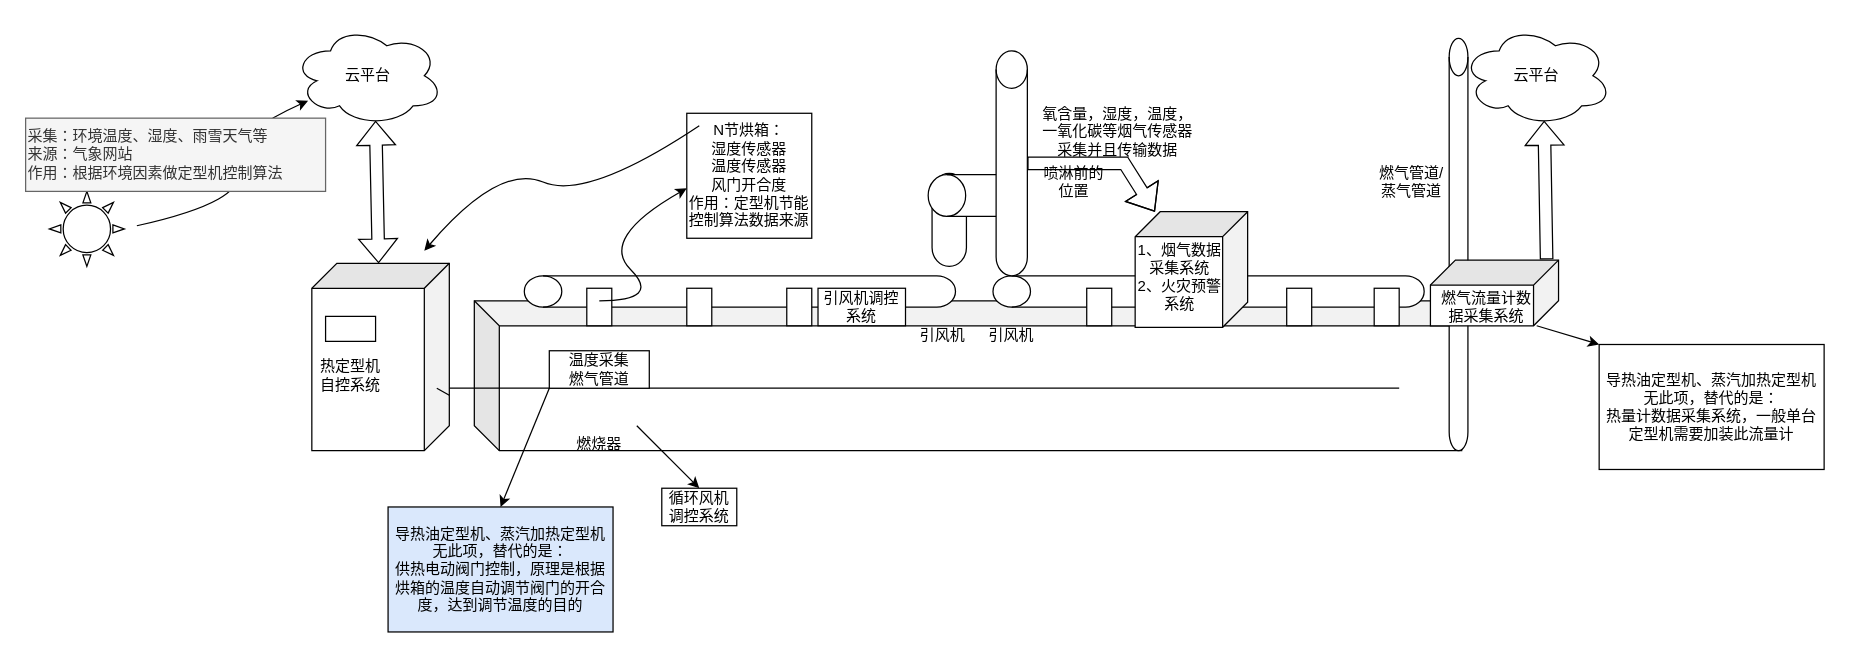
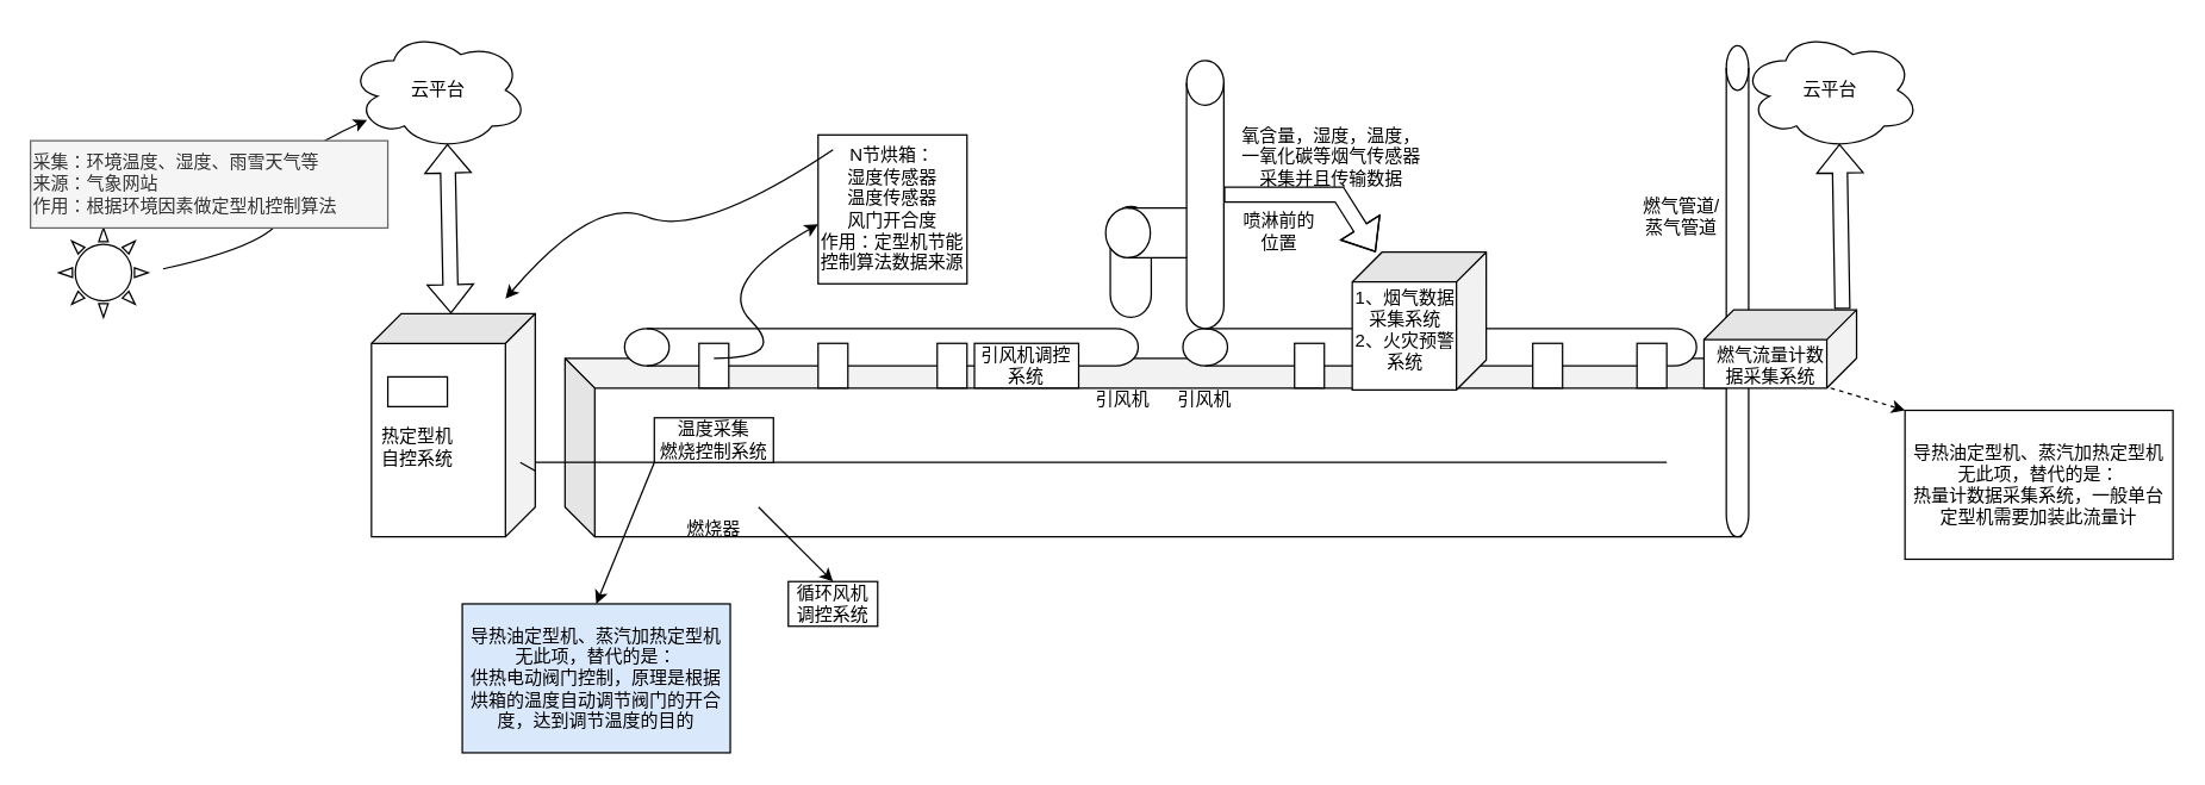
- <mxCell id="68" value="喷淋前的位置&lt;br&gt;" style="text;html=1;strokeColor=none;fillColor=none;align=center;verticalAlign=middle;whiteSpace=wrap;rounded=0;" parent="1" vertex="1"><mxGeometry x="829" y="130" width="60" height="30" as="geometry" /></mxCell>
+ <mxCell id="68" value="喷淋前的位置&lt;br&gt;" style="text;html=1;strokeColor=none;fillColor=none;align=center;verticalAlign=middle;whiteSpace=wrap;rounded=0;" parent="1" vertex="1"><mxGeometry x="829" y="140" width="60" height="30" as="geometry" /></mxCell>
- <mxCell id="67" value="" style="endArrow=classic;html=1;rounded=0;exitX=1;exitY=1;exitDx=0;exitDy=0;entryX=0;entryY=0;entryDx=0;entryDy=0;" parent="1" source="49" target="66" edge="1"><mxGeometry width="50" height="50" relative="1" as="geometry"><mxPoint x="1299" y="270" as="sourcePoint" /><mxPoint x="1349" y="220" as="targetPoint" /></mxGeometry></mxCell>
+ <mxCell id="67" value="" style="endArrow=classic;html=1;rounded=0;exitX=1;exitY=1;exitDx=0;exitDy=0;entryX=0;entryY=0;entryDx=0;entryDy=0;dashed=1;" parent="1" source="49" target="66" edge="1"><mxGeometry width="50" height="50" relative="1" as="geometry"><mxPoint x="1299" y="270" as="sourcePoint" /><mxPoint x="1349" y="220" as="targetPoint" /></mxGeometry></mxCell>
- <mxCell id="25" value="温度采集&lt;br&gt;燃气管道" style="rounded=0;whiteSpace=wrap;html=1;" parent="1" vertex="1"><mxGeometry x="439" y="280" width="80" height="30" as="geometry" /></mxCell>
+ <mxCell id="25" value="温度采集&lt;br&gt;燃烧控制系统" style="rounded=0;whiteSpace=wrap;html=1;" parent="1" vertex="1"><mxGeometry x="439" y="280" width="80" height="30" as="geometry" /></mxCell>
